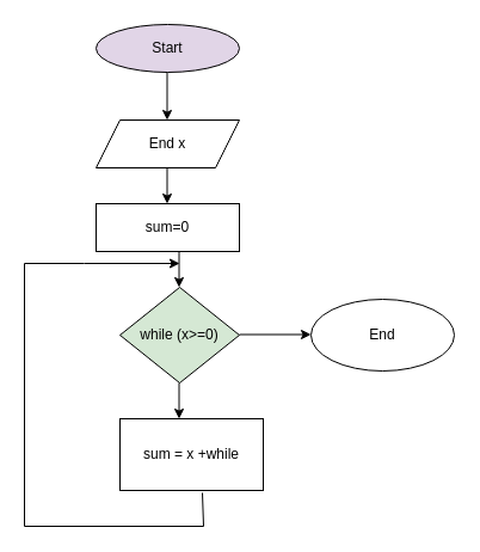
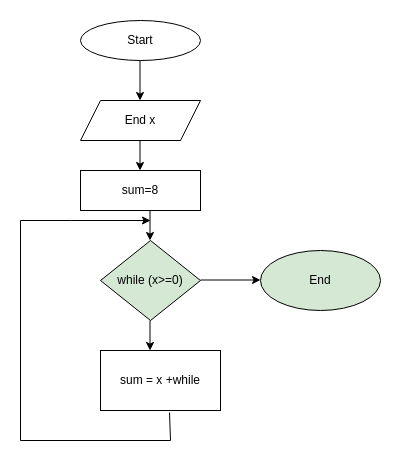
- <mxCell id="2" value="Start" style="ellipse;whiteSpace=wrap;html=1;fillColor=#e1d5e7;" vertex="1" parent="1"><mxGeometry x="80" width="120" height="40" as="geometry" y="20" /></mxCell>
+ <mxCell id="2" value="Start" style="ellipse;whiteSpace=wrap;html=1;" vertex="1" parent="1"><mxGeometry x="80" width="120" height="40" as="geometry" y="20" /></mxCell>
- <mxCell id="5" value="sum=0" style="rounded=0;whiteSpace=wrap;html=1;" vertex="1" parent="1"><mxGeometry x="80" y="170" width="120" height="40" as="geometry" /></mxCell>
+ <mxCell id="5" value="sum=8" style="rounded=0;whiteSpace=wrap;html=1;" vertex="1" parent="1"><mxGeometry x="80" y="170" width="120" height="40" as="geometry" /></mxCell>
- <mxCell id="8" value="End" style="ellipse;whiteSpace=wrap;html=1;" vertex="1" parent="1"><mxGeometry x="260" y="250" width="120" height="60" as="geometry" /></mxCell>
+ <mxCell id="8" value="End" style="ellipse;whiteSpace=wrap;html=1;fillColor=#d5e8d4;" vertex="1" parent="1"><mxGeometry x="260" y="250" width="120" height="60" as="geometry" /></mxCell>
